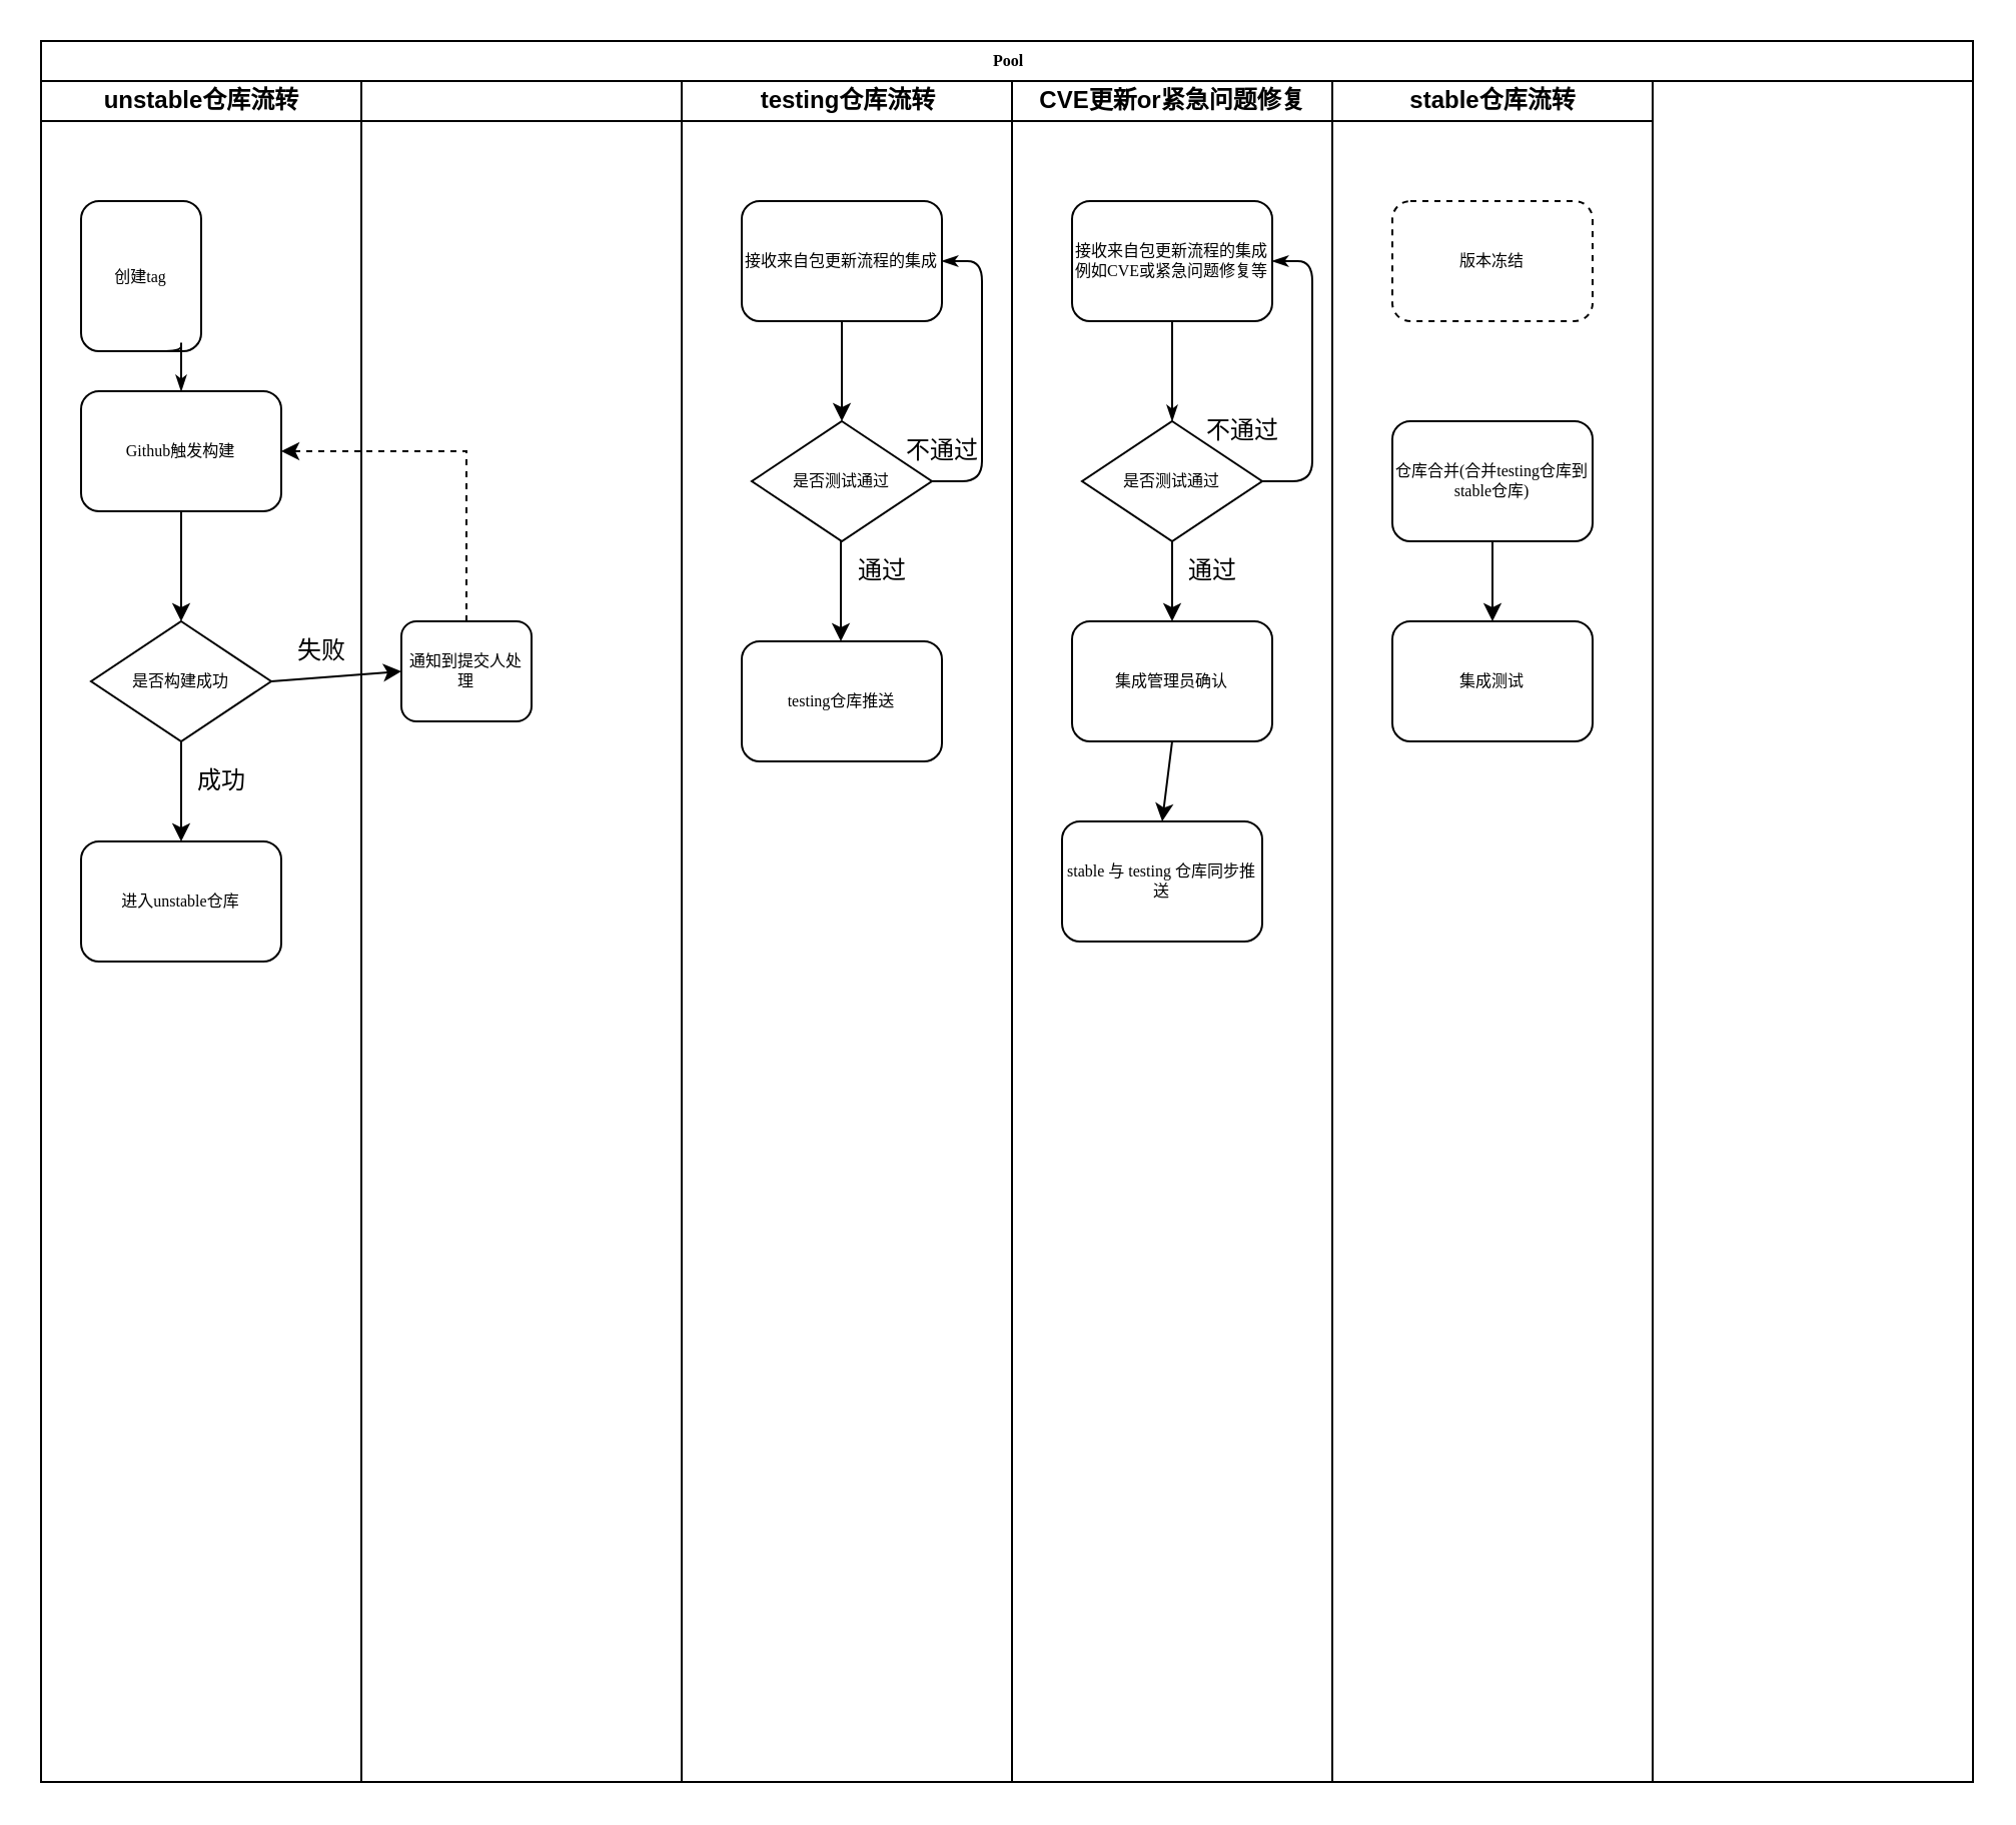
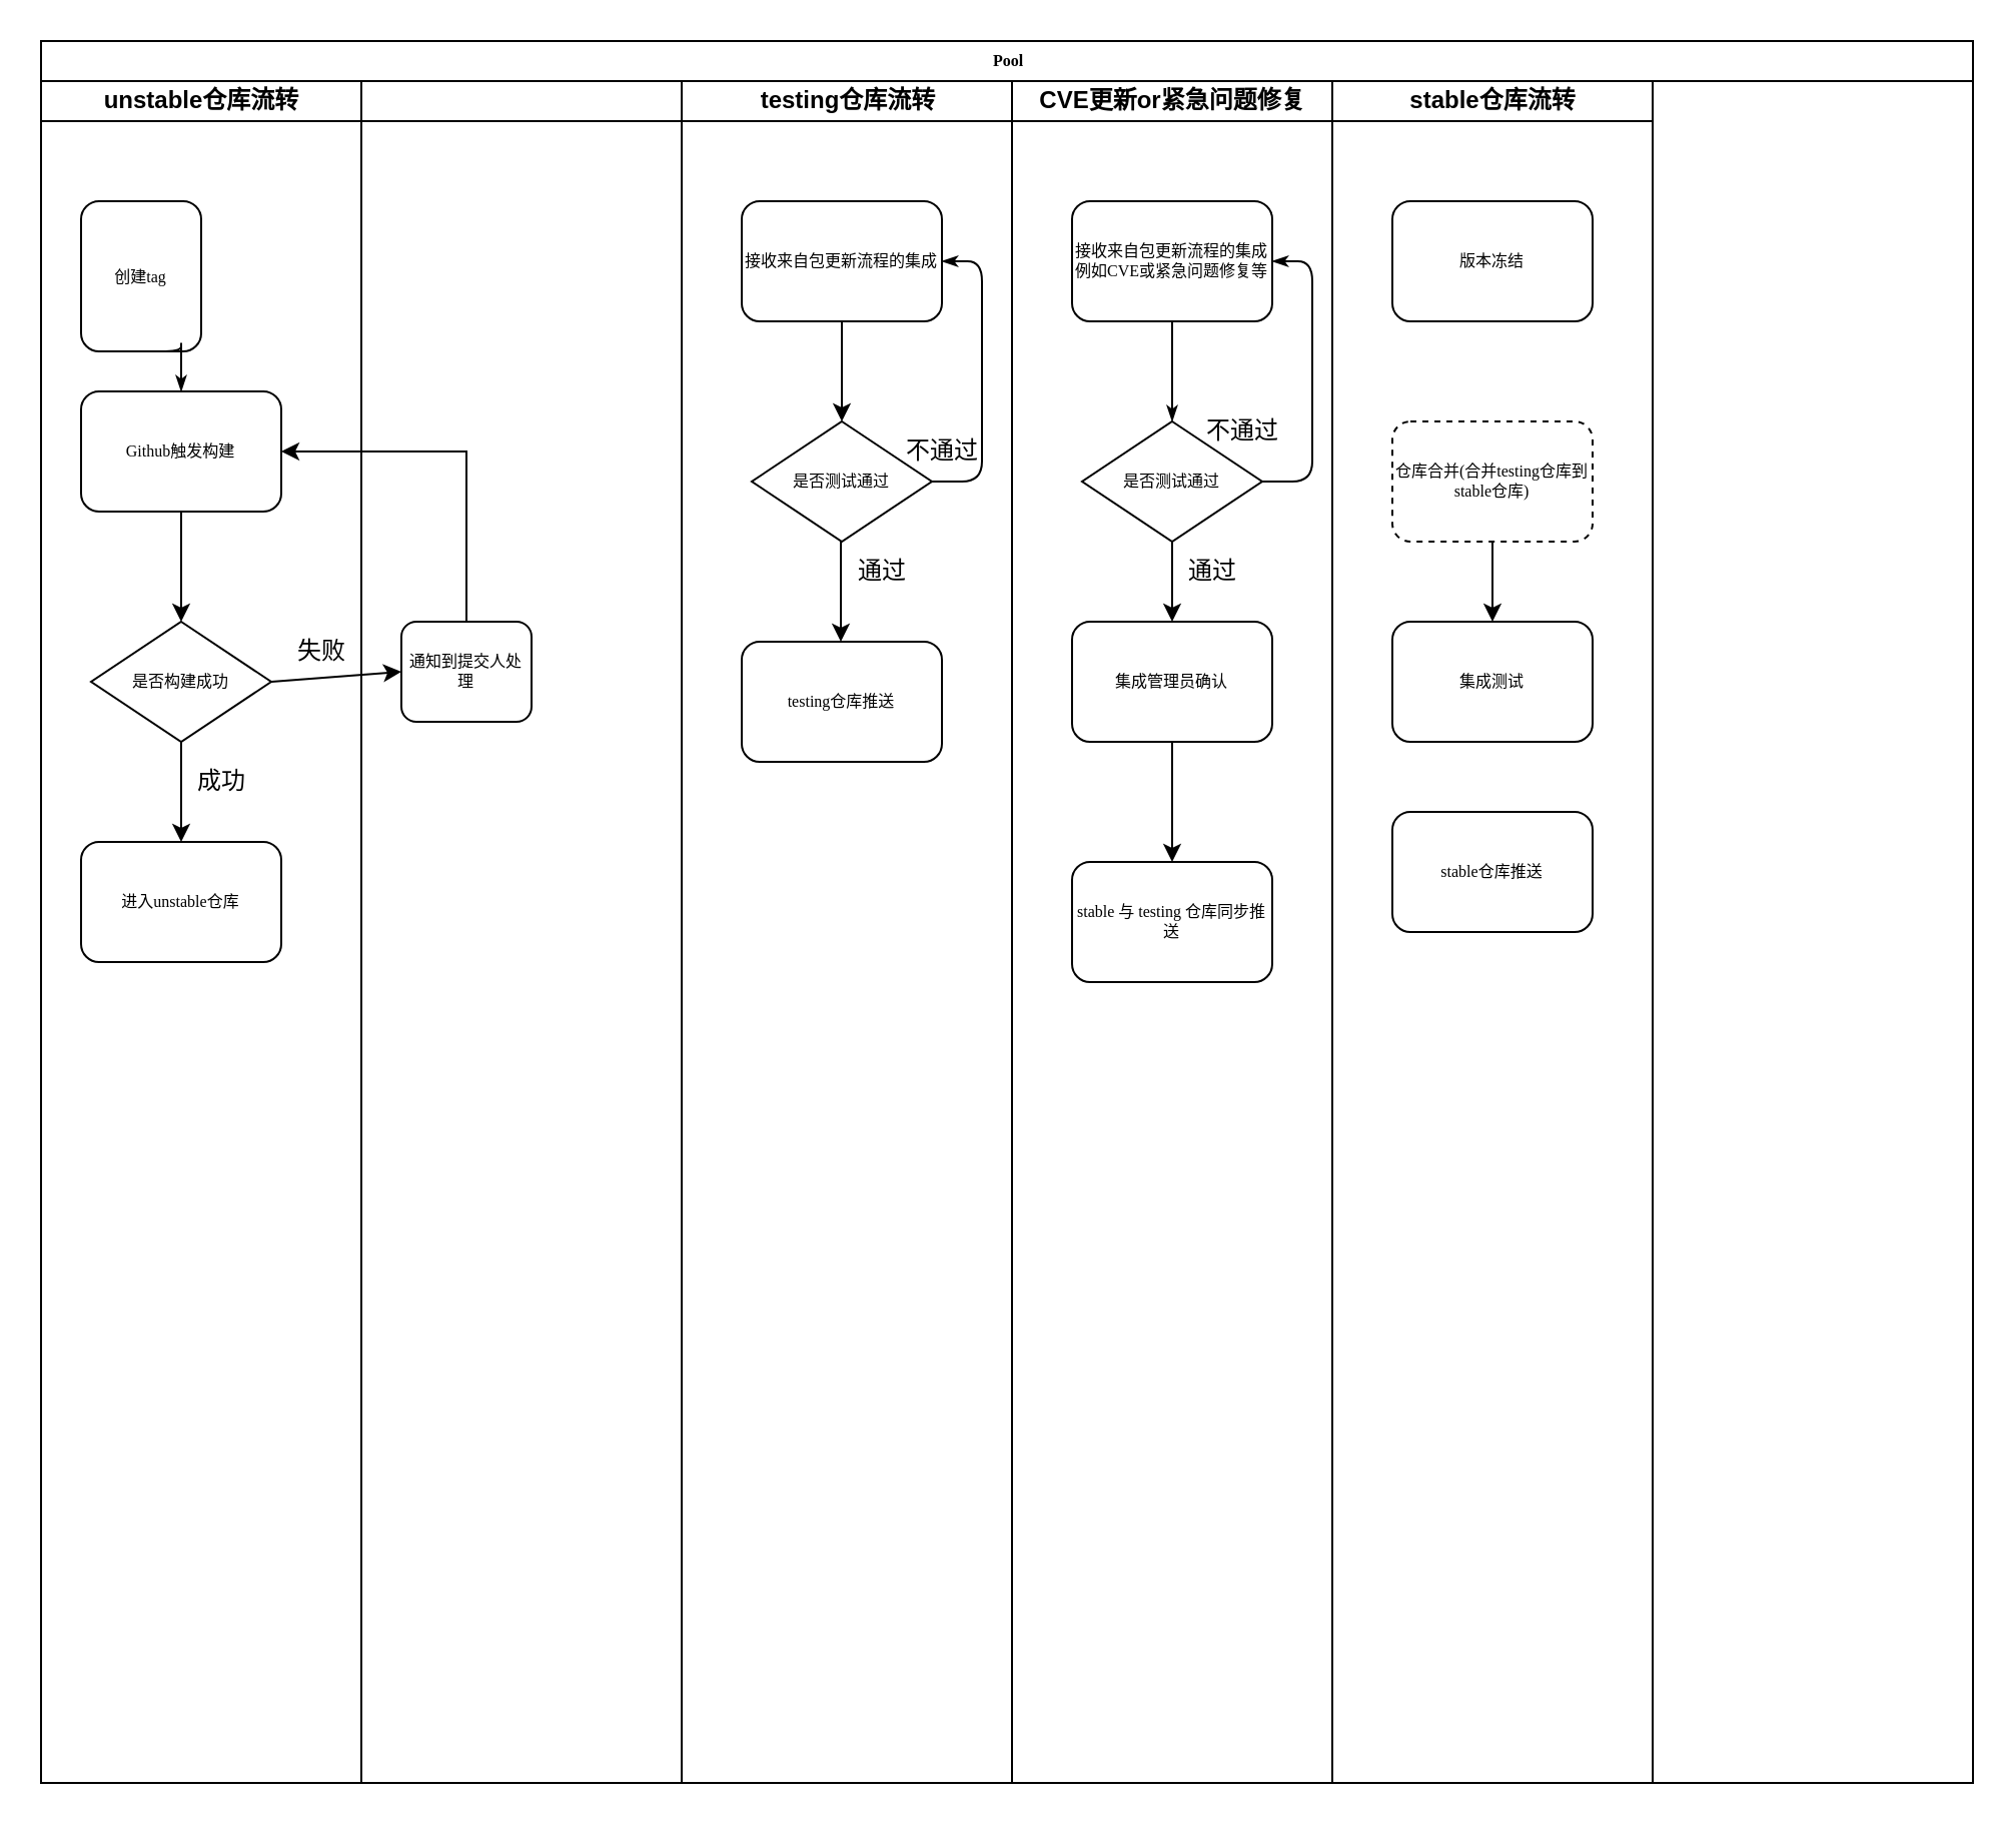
- <mxCell id="38" value="版本冻结" style="rounded=1;whiteSpace=wrap;html=1;shadow=0;labelBackgroundColor=none;strokeWidth=1;fontFamily=Verdana;fontSize=8;align=center;dashed=1;" vertex="1" parent="37"><mxGeometry x="30" y="60" width="100" height="60" as="geometry" /></mxCell>
+ <mxCell id="38" value="版本冻结" style="rounded=1;whiteSpace=wrap;html=1;shadow=0;labelBackgroundColor=none;strokeWidth=1;fontFamily=Verdana;fontSize=8;align=center;" vertex="1" parent="37"><mxGeometry x="30" y="60" width="100" height="60" as="geometry" /></mxCell>
- <mxCell id="40" value="仓库合并(合并testing仓库到stable仓库)" style="rounded=1;whiteSpace=wrap;html=1;shadow=0;labelBackgroundColor=none;strokeWidth=1;fontFamily=Verdana;fontSize=8;align=center;" vertex="1" parent="37"><mxGeometry x="30" y="170" width="100" height="60" as="geometry" /></mxCell>
+ <mxCell id="40" value="仓库合并(合并testing仓库到stable仓库)" style="rounded=1;whiteSpace=wrap;html=1;shadow=0;labelBackgroundColor=none;strokeWidth=1;fontFamily=Verdana;fontSize=8;align=center;dashed=1;" vertex="1" parent="37"><mxGeometry x="30" y="170" width="100" height="60" as="geometry" /></mxCell>
- <mxCell id="36" style="edgeStyle=orthogonalEdgeStyle;rounded=0;orthogonalLoop=1;jettySize=auto;html=1;exitX=0.5;exitY=0;exitDx=0;exitDy=0;entryX=1;entryY=0.5;entryDx=0;entryDy=0;dashed=1;" edge="1" parent="2" source="14" target="6"><mxGeometry relative="1" as="geometry" /></mxCell>
+ <mxCell id="36" style="edgeStyle=orthogonalEdgeStyle;rounded=0;orthogonalLoop=1;jettySize=auto;html=1;exitX=0.5;exitY=0;exitDx=0;exitDy=0;entryX=1;entryY=0.5;entryDx=0;entryDy=0;" edge="1" parent="2" source="14" target="6"><mxGeometry relative="1" as="geometry" /></mxCell>
+ <mxCell id="42" value="stable仓库推送" style="rounded=1;whiteSpace=wrap;html=1;shadow=0;labelBackgroundColor=none;strokeWidth=1;fontFamily=Verdana;fontSize=8;align=center;" vertex="1" parent="37"><mxGeometry x="30" y="365" width="100" height="60" as="geometry" /></mxCell>
- <mxCell id="26" value="stable 与 testing 仓库同步推送" style="rounded=1;whiteSpace=wrap;html=1;shadow=0;labelBackgroundColor=none;strokeWidth=1;fontFamily=Verdana;fontSize=8;align=center;" parent="24" vertex="1"><mxGeometry x="25" y="370" width="100" height="60" as="geometry" /></mxCell>
+ <mxCell id="26" value="stable 与 testing 仓库同步推送" style="rounded=1;whiteSpace=wrap;html=1;shadow=0;labelBackgroundColor=none;strokeWidth=1;fontFamily=Verdana;fontSize=8;align=center;" parent="24" vertex="1"><mxGeometry x="30" y="390" width="100" height="60" as="geometry" /></mxCell>
